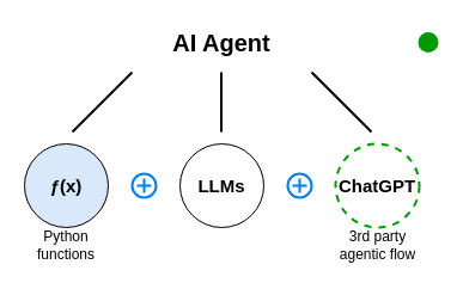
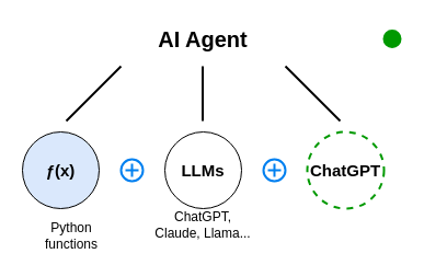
- <mxCell id="11" value="Python functions" style="text;html=1;align=center;verticalAlign=middle;whiteSpace=wrap;rounded=0;" vertex="1" parent="1"><mxGeometry x="25" y="190" width="60" height="30" as="geometry" /></mxCell>
+ <mxCell id="11" value="Python functions" style="text;html=1;align=center;verticalAlign=middle;whiteSpace=wrap;rounded=0;" vertex="1" parent="1"><mxGeometry x="35" y="200" width="60" height="30" as="geometry" /></mxCell>
+ <mxCell id="12" value="ChatGPT, Claude, Llama..." style="text;html=1;align=center;verticalAlign=middle;whiteSpace=wrap;rounded=0;" vertex="1" parent="1"><mxGeometry x="136.25" y="190" width="97.5" height="30" as="geometry" /></mxCell>
- <mxCell id="13" value="3rd party agentic flow" style="text;html=1;align=center;verticalAlign=middle;whiteSpace=wrap;rounded=0;" vertex="1" parent="1"><mxGeometry x="277.5" y="190" width="75" height="30" as="geometry" /></mxCell>
